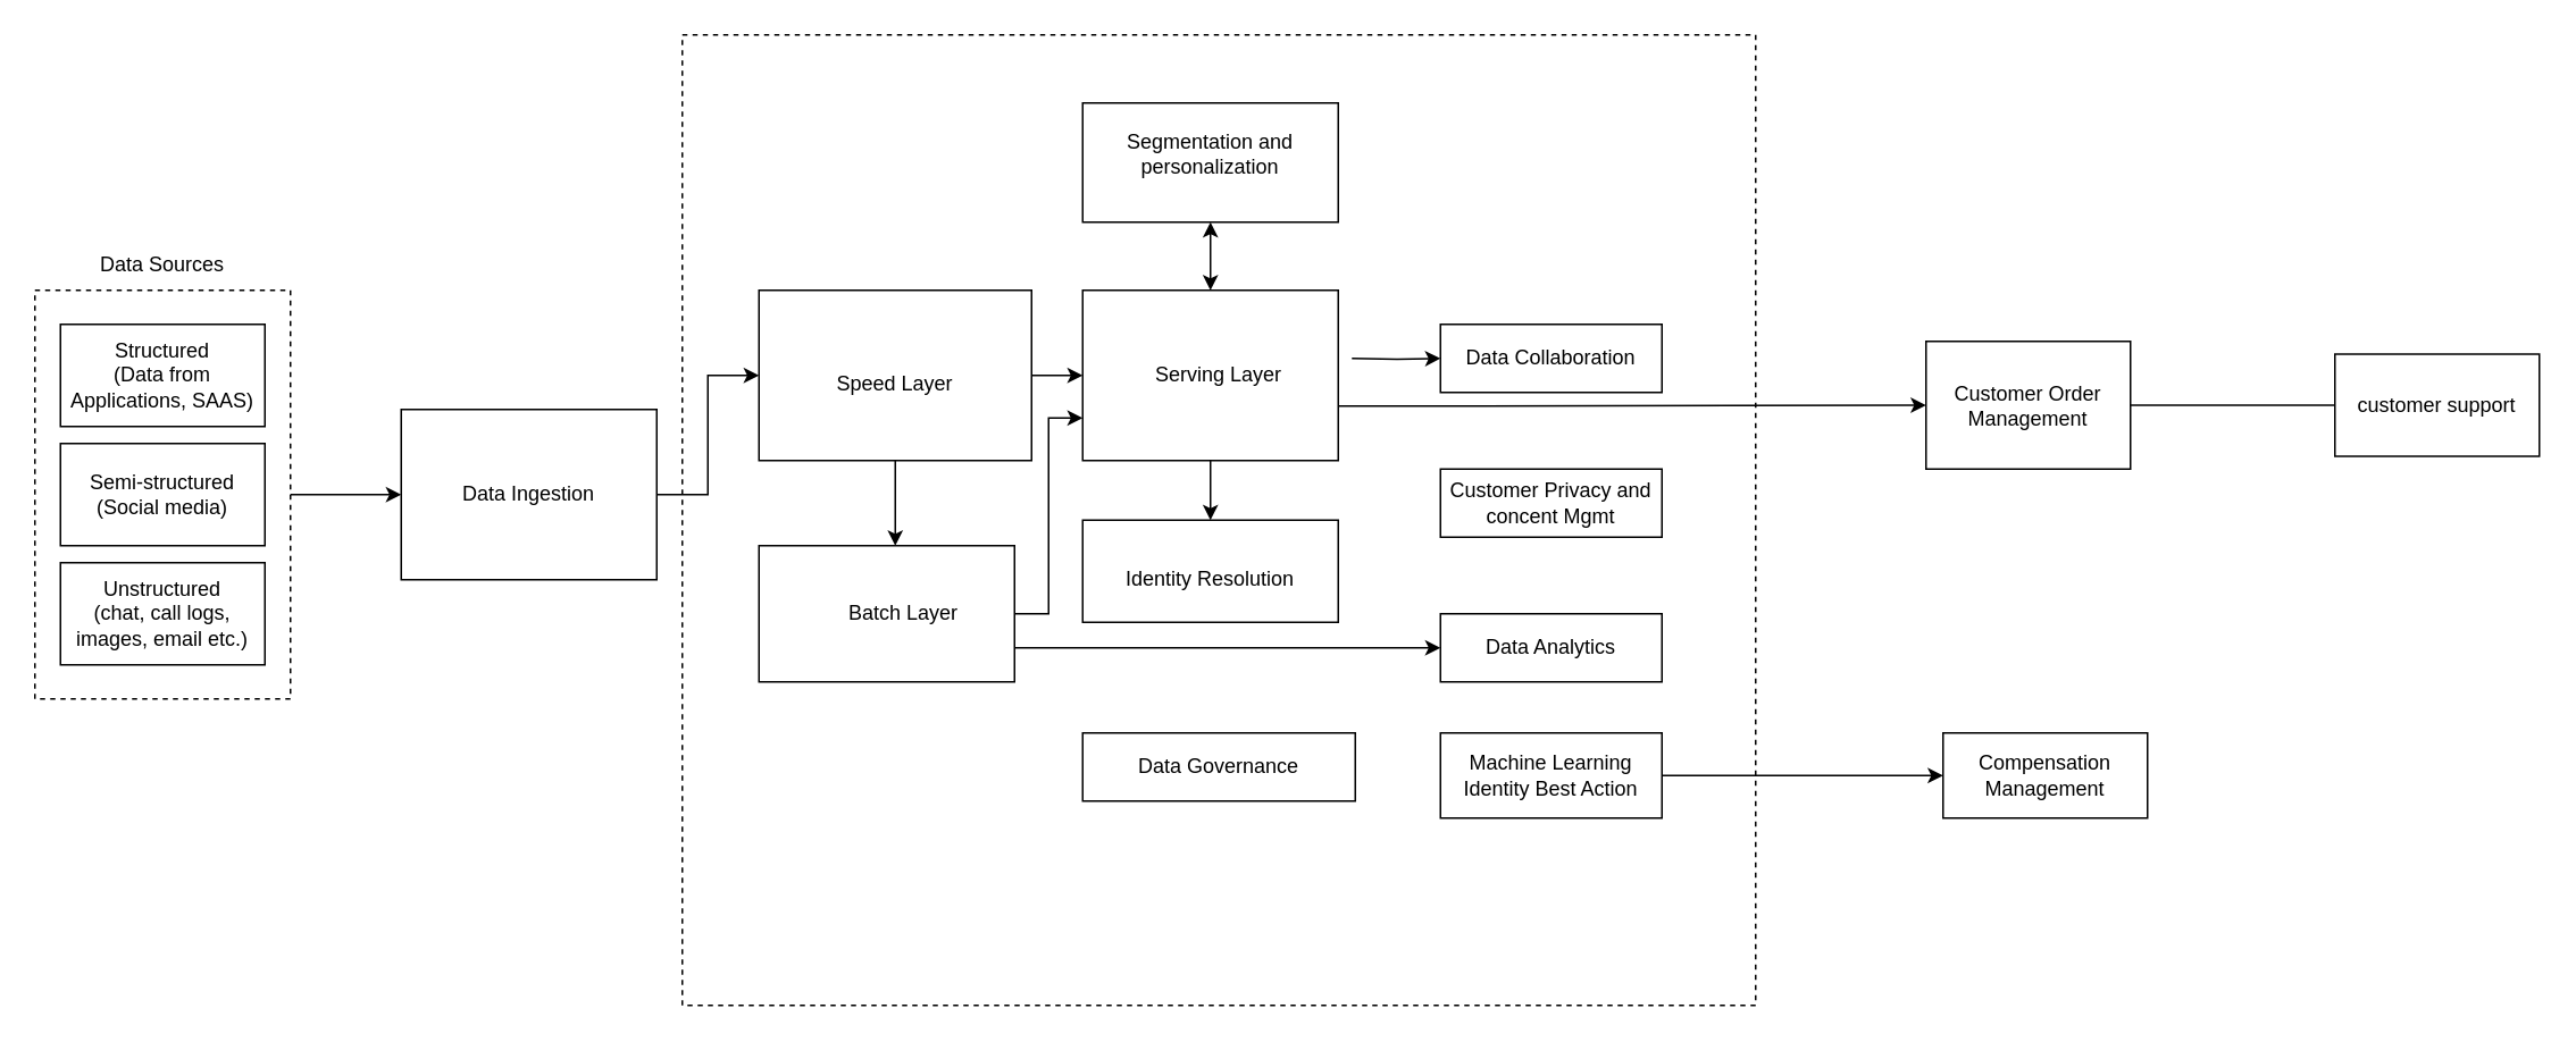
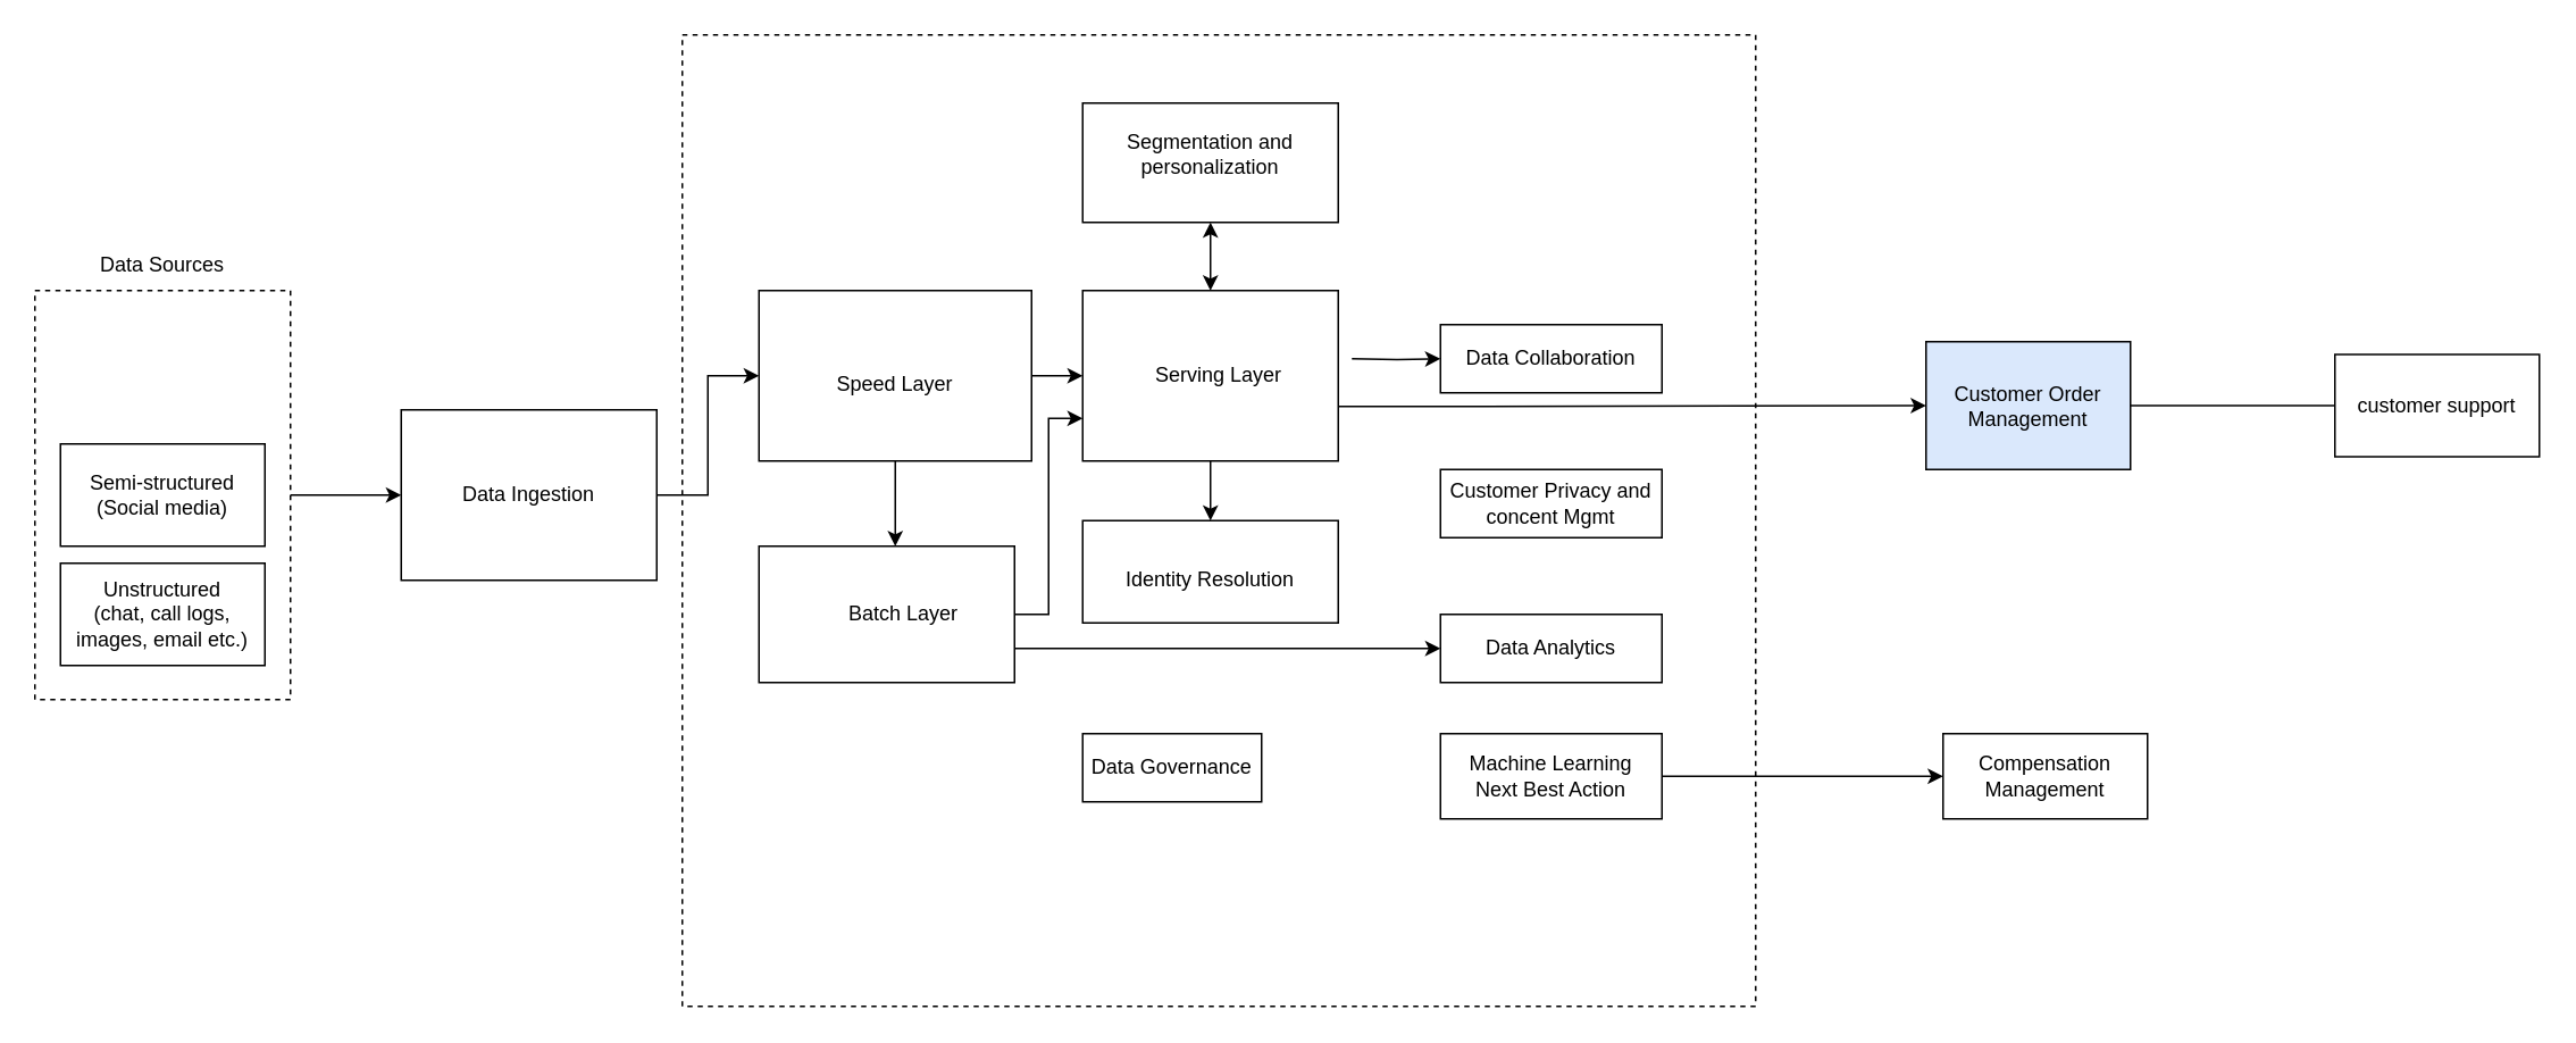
- <mxCell id="6" value="Structured&lt;br&gt;(Data from Applications, SAAS)" style="rounded=0;whiteSpace=wrap;html=1;" parent="1" vertex="1"><mxGeometry x="35" y="190" width="120" height="60" as="geometry" /></mxCell>
- <mxCell id="37" value="Customer Order Management" style="rounded=0;whiteSpace=wrap;html=1;" parent="1" vertex="1"><mxGeometry x="1130" y="200" width="120" height="75" as="geometry" /></mxCell>
+ <mxCell id="37" value="Customer Order Management" style="rounded=0;whiteSpace=wrap;html=1;fillColor=#dae8fc;" parent="1" vertex="1"><mxGeometry x="1130" y="200" width="120" height="75" as="geometry" /></mxCell>
- <mxCell id="36" value="&lt;font color=&quot;#000000&quot;&gt;Data Governance&lt;/font&gt;" style="rounded=0;whiteSpace=wrap;html=1;fillColor=none;fontColor=#ffffff;strokeColor=#000000;" parent="1" vertex="1"><mxGeometry x="635" y="430" width="160" height="40" as="geometry" /></mxCell>
+ <mxCell id="36" value="&lt;font color=&quot;#000000&quot;&gt;Data Governance&lt;/font&gt;" style="rounded=0;whiteSpace=wrap;html=1;fillColor=none;fontColor=#ffffff;strokeColor=#000000;" parent="1" vertex="1"><mxGeometry x="635" y="430" width="105" height="40" as="geometry" /></mxCell>
- <mxCell id="34" value="&lt;font color=&quot;#000000&quot;&gt;Machine Learning&lt;br&gt;Identity Best Action&lt;br&gt;&lt;/font&gt;" style="rounded=0;whiteSpace=wrap;html=1;fillColor=none;fontColor=#ffffff;strokeColor=#000000;" parent="1" vertex="1"><mxGeometry x="845" y="430" width="130" height="50" as="geometry" /></mxCell>
+ <mxCell id="34" value="&lt;font color=&quot;#000000&quot;&gt;Machine Learning&lt;br&gt;Next Best Action&lt;br&gt;&lt;/font&gt;" style="rounded=0;whiteSpace=wrap;html=1;fillColor=none;fontColor=#ffffff;strokeColor=#000000;" parent="1" vertex="1"><mxGeometry x="845" y="430" width="130" height="50" as="geometry" /></mxCell>
